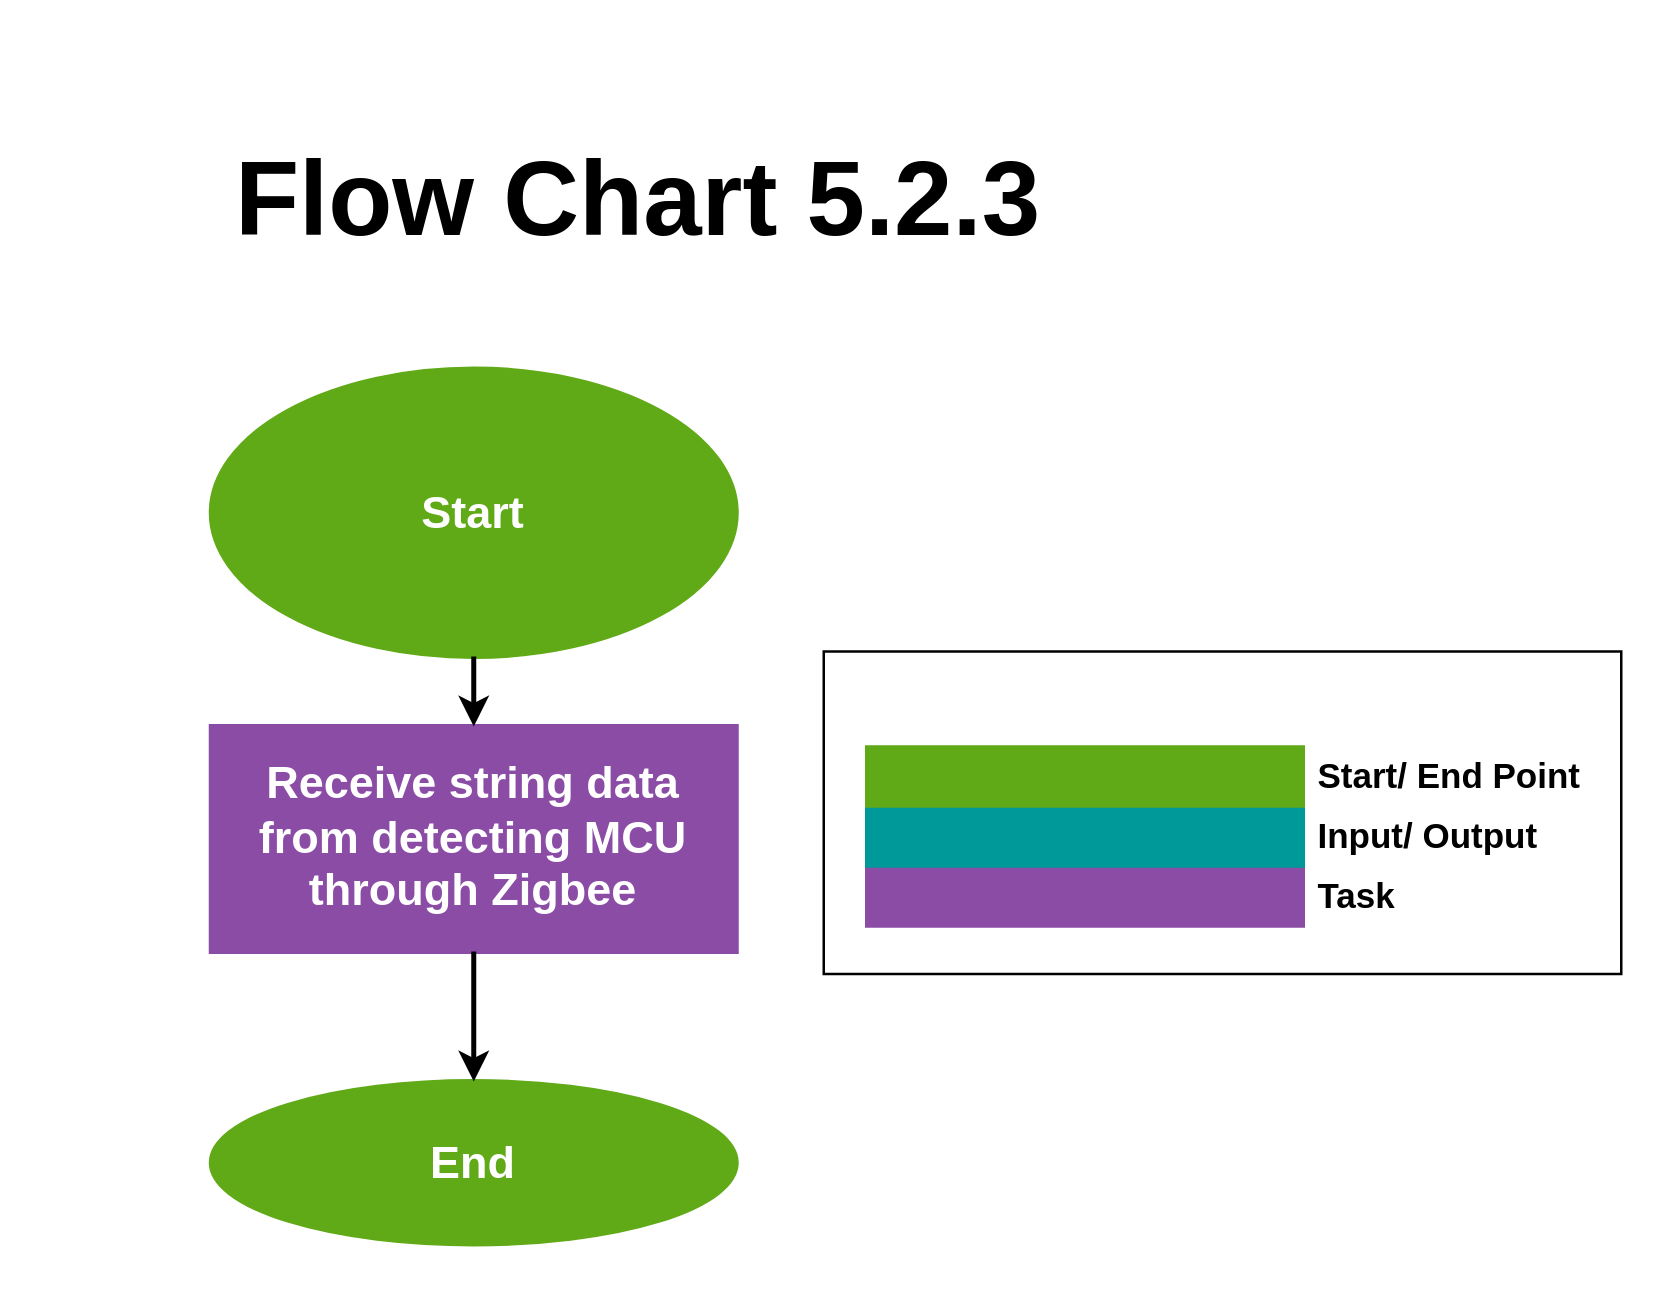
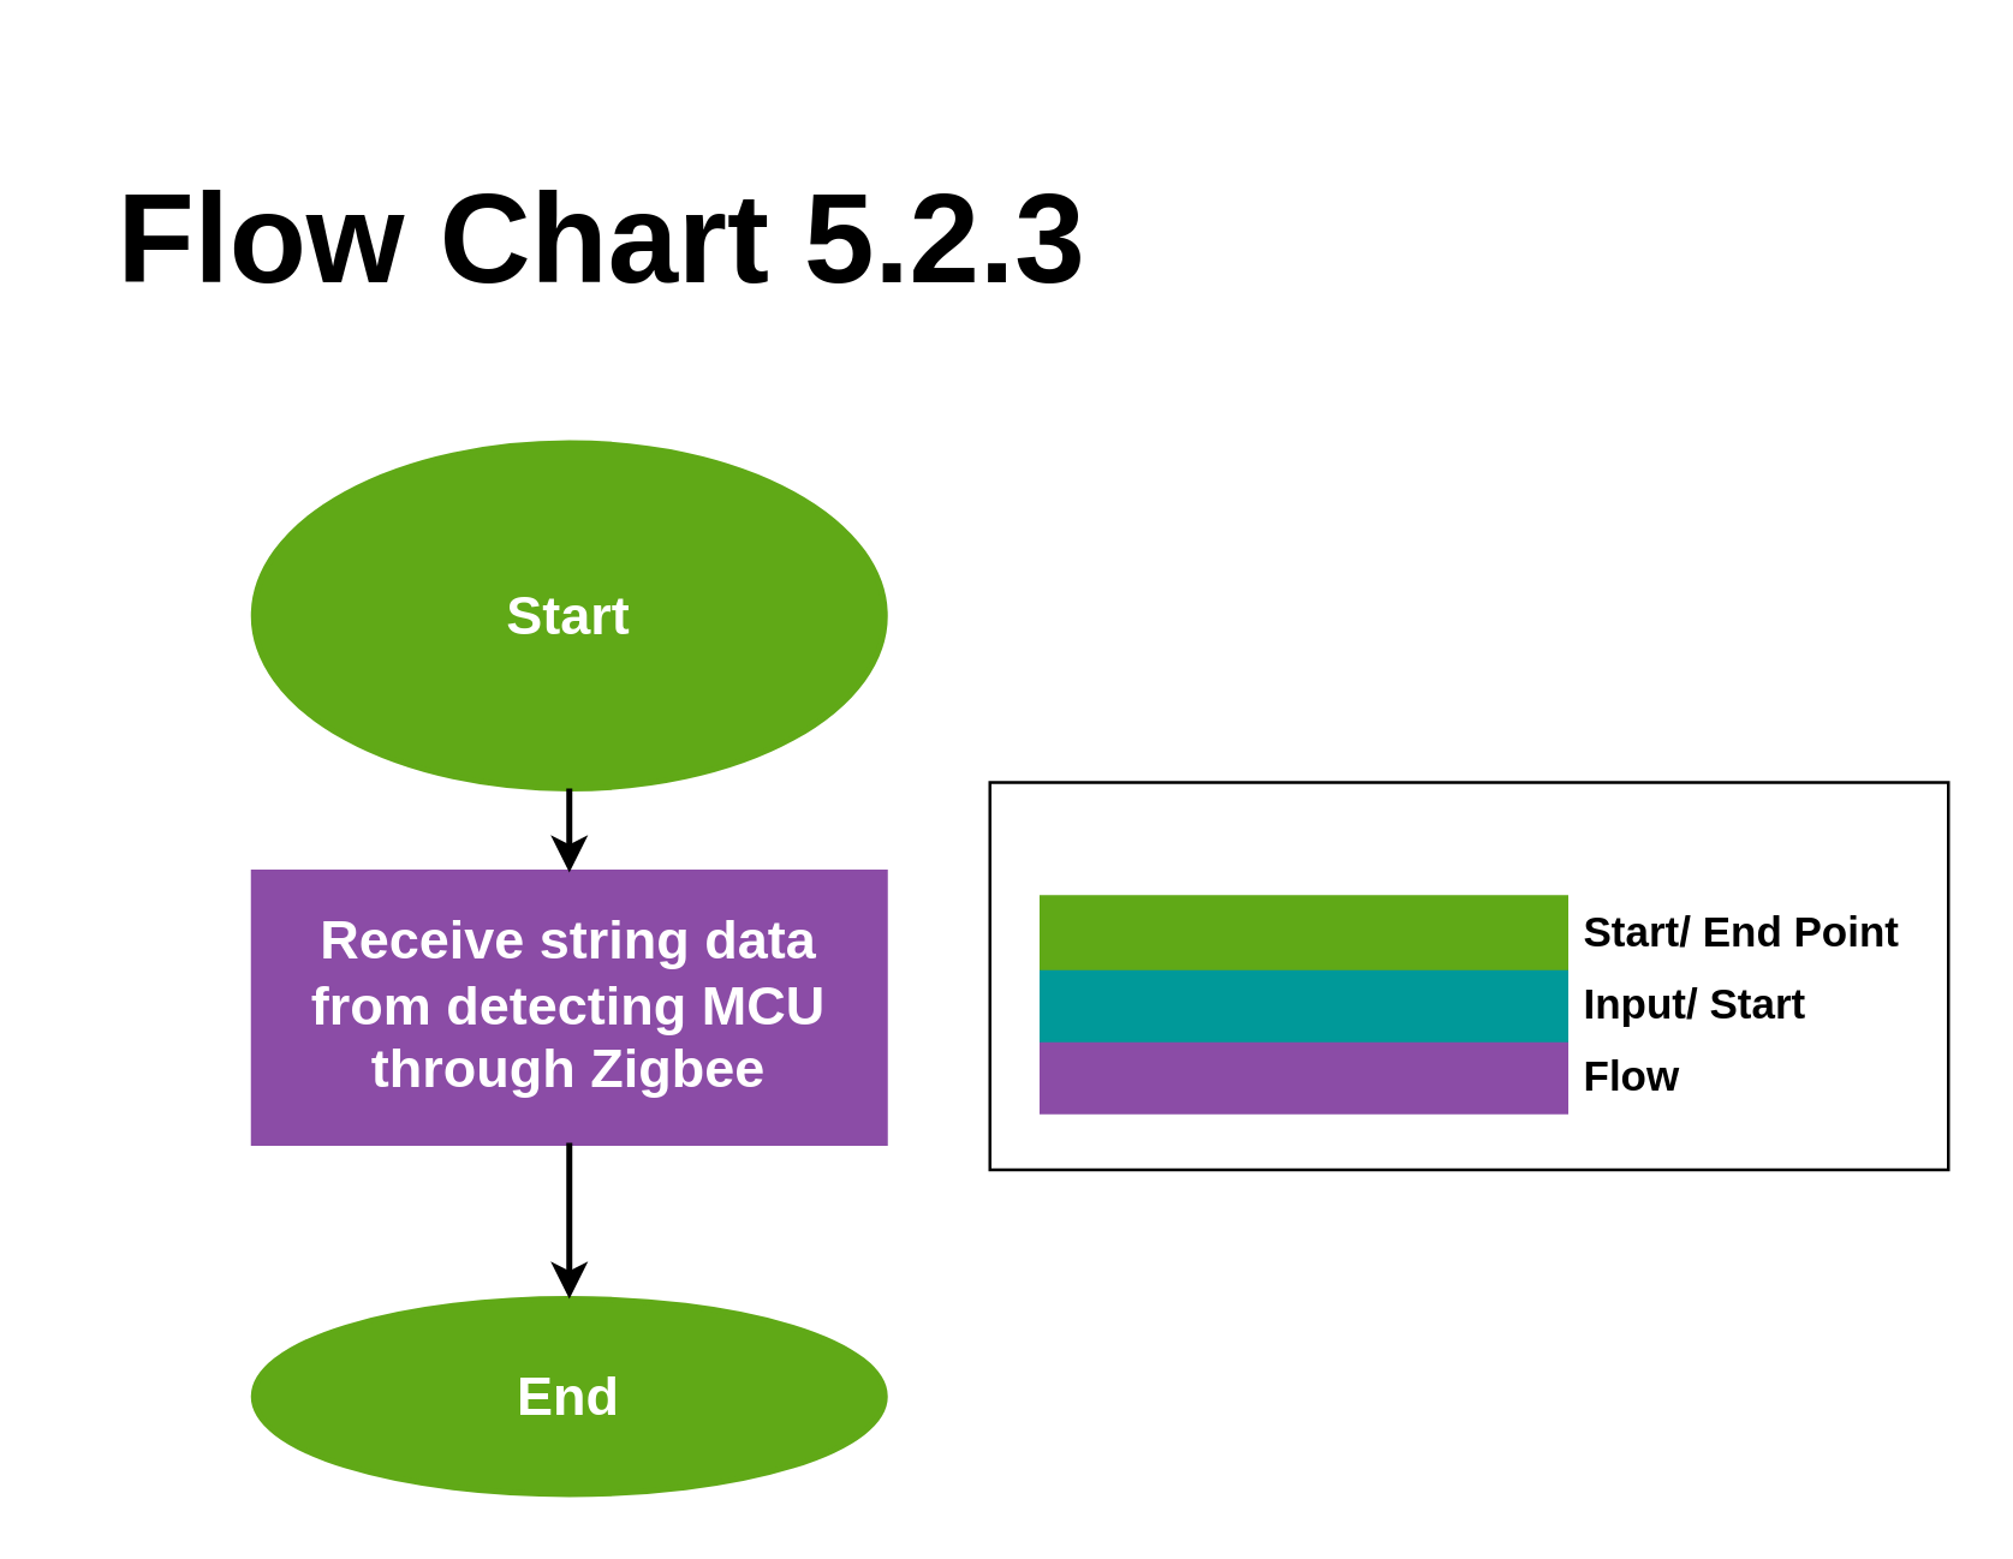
- <mxCell id="6" value="Flow Chart 5.2.3" style="text;html=1;align=center;verticalAlign=middle;whiteSpace=wrap;rounded=0;fontSize=42;fontStyle=1" parent="1" vertex="1"><mxGeometry x="75" y="20" width="360" height="120" as="geometry" /></mxCell>
+ <mxCell id="6" value="Flow Chart 5.2.3" style="text;html=1;align=center;verticalAlign=middle;whiteSpace=wrap;rounded=0;fontSize=42;fontStyle=1" parent="1" vertex="1"><mxGeometry x="20" y="20" width="360" height="120" as="geometry" /></mxCell>
- <mxCell id="13" value="Input/ Output" style="text;html=1;align=left;verticalAlign=middle;whiteSpace=wrap;rounded=0;fontStyle=1;fontSize=14;" parent="1" vertex="1"><mxGeometry x="525" y="319" width="94" height="30" as="geometry" /></mxCell>
+ <mxCell id="13" value="Input/ Start" style="text;html=1;align=left;verticalAlign=middle;whiteSpace=wrap;rounded=0;fontStyle=1;fontSize=14;" parent="1" vertex="1"><mxGeometry x="525" y="319" width="94" height="30" as="geometry" /></mxCell>
- <mxCell id="14" value="Task" style="text;html=1;align=left;verticalAlign=middle;whiteSpace=wrap;rounded=0;fontStyle=1;fontSize=14;" parent="1" vertex="1"><mxGeometry x="525" y="343" width="81" height="30" as="geometry" /></mxCell>
+ <mxCell id="14" value="Flow" style="text;html=1;align=left;verticalAlign=middle;whiteSpace=wrap;rounded=0;fontStyle=1;fontSize=14;" parent="1" vertex="1"><mxGeometry x="525" y="343" width="81" height="30" as="geometry" /></mxCell>
